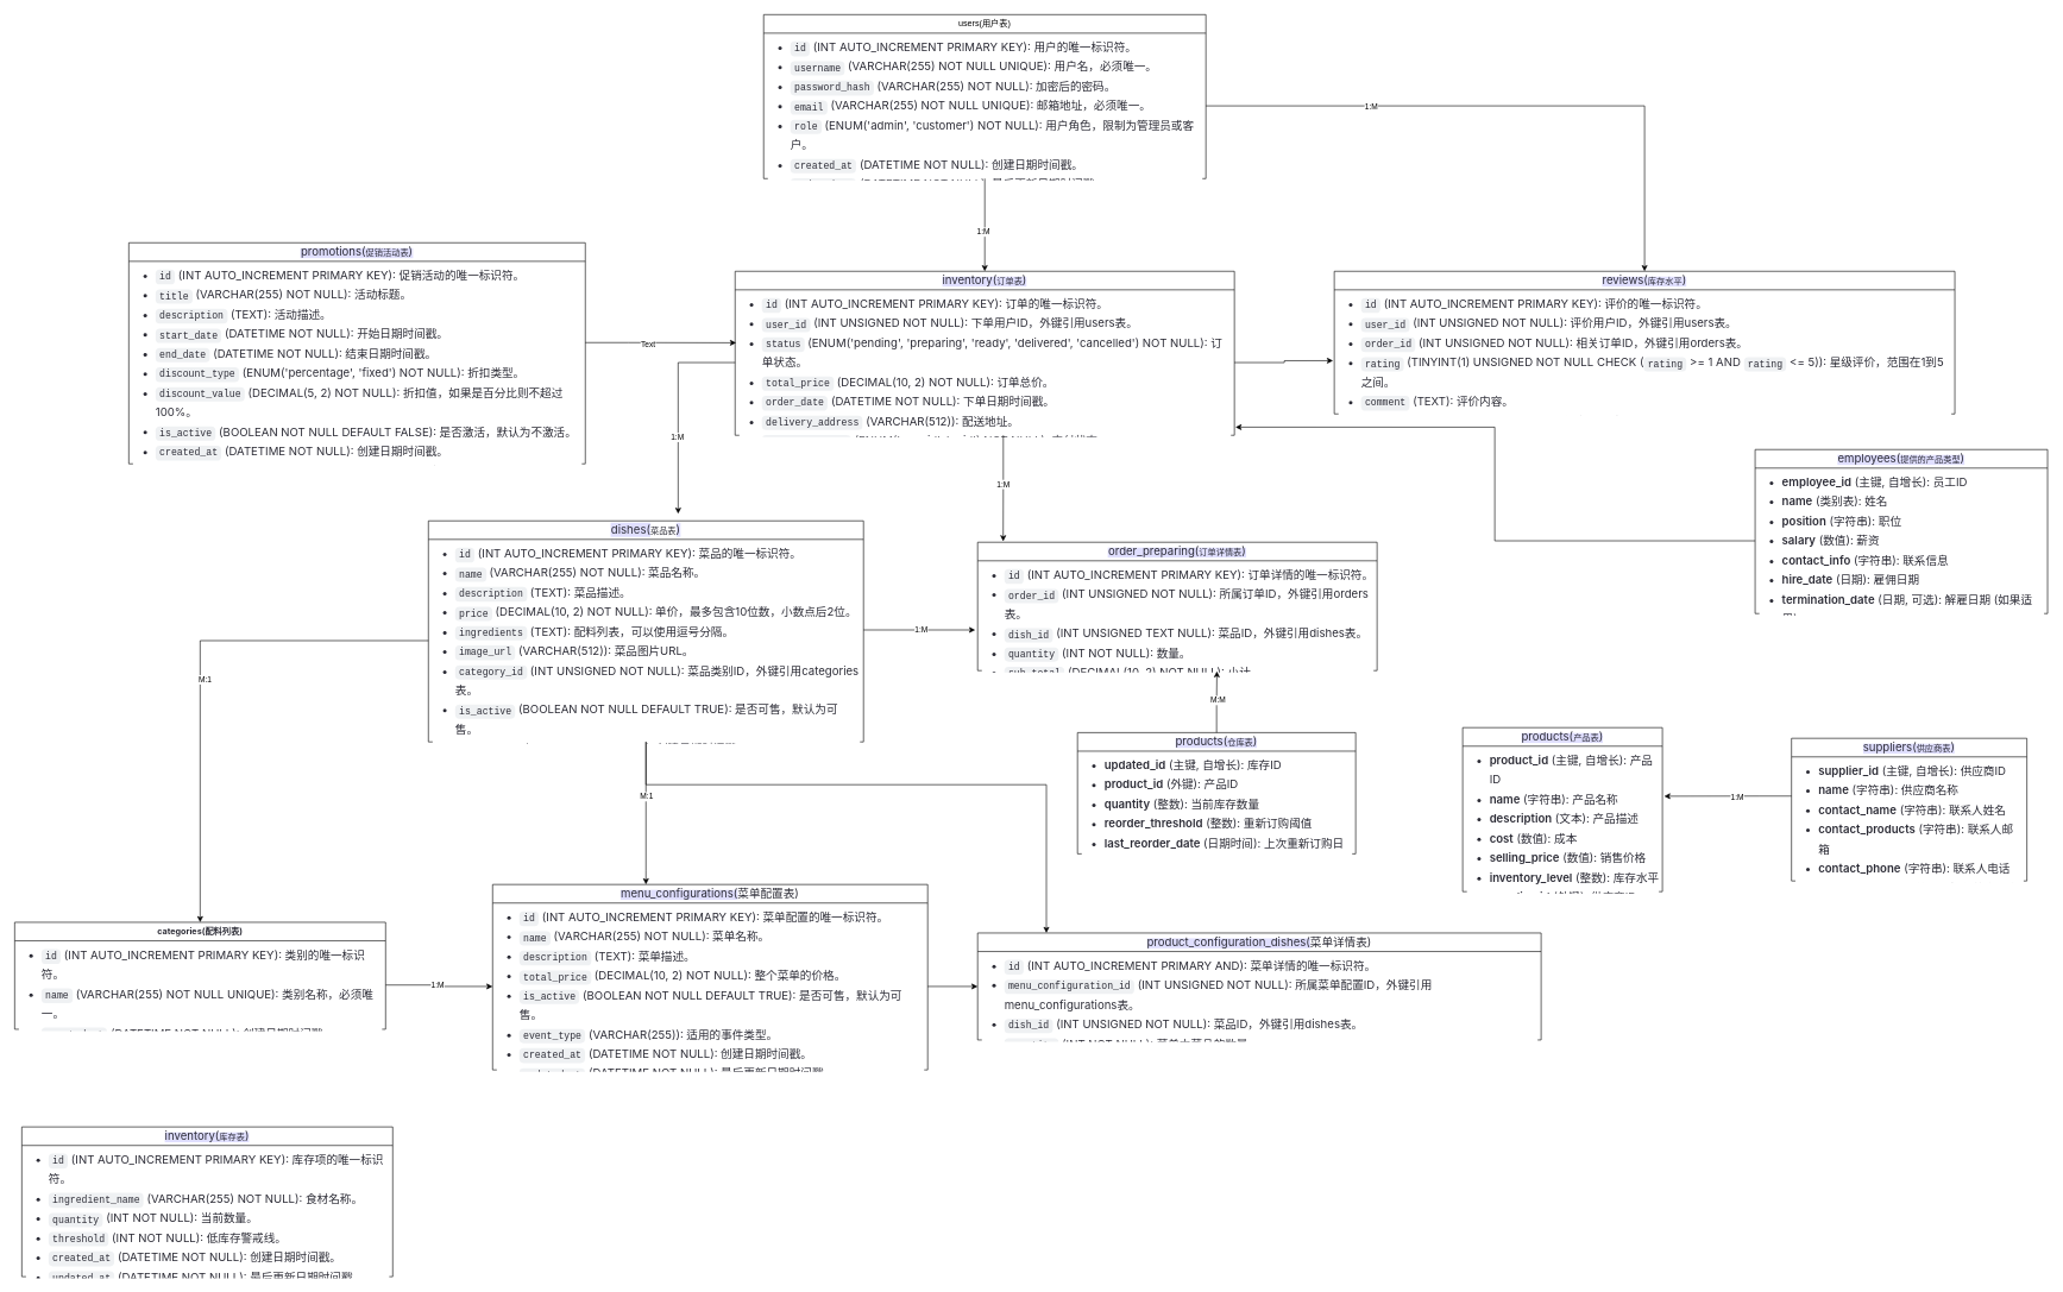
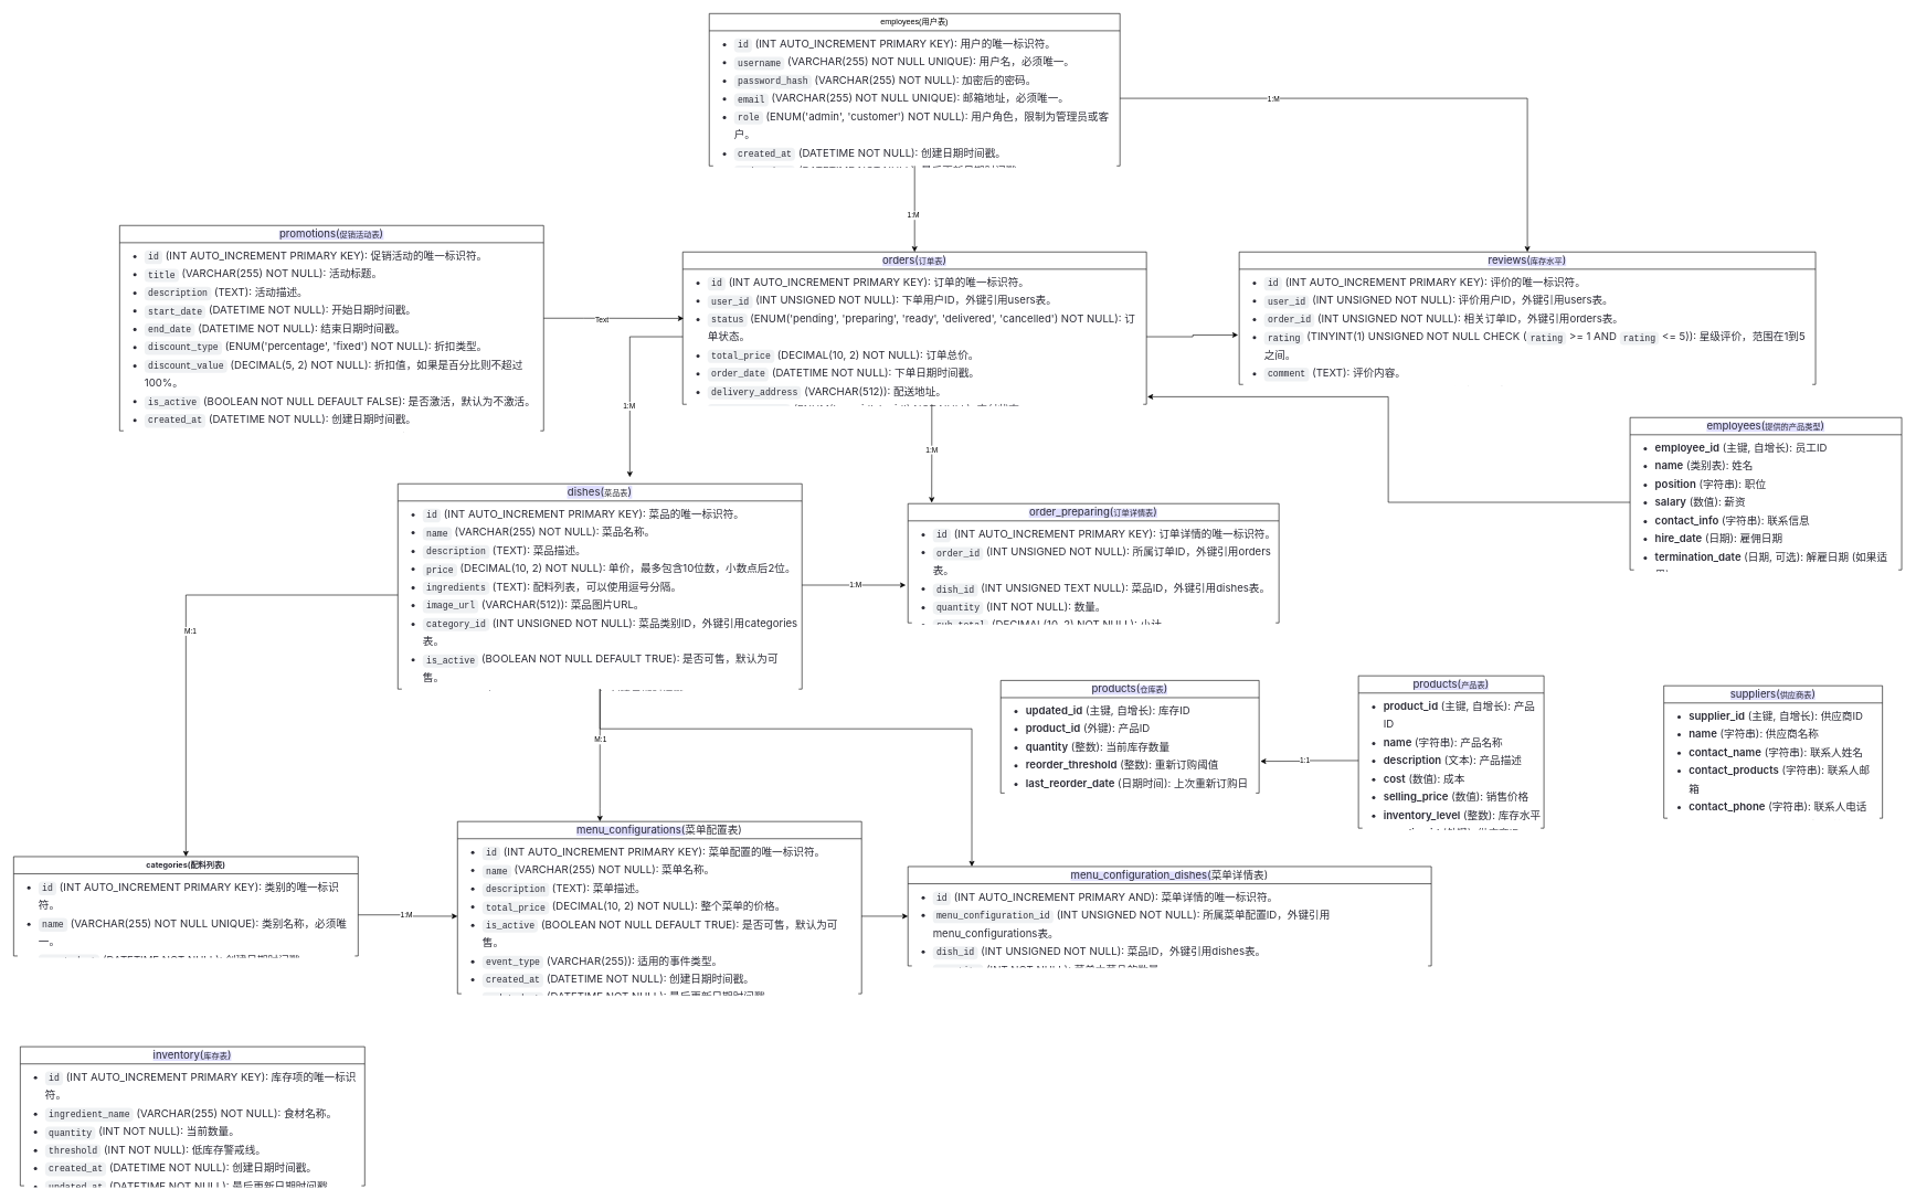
- <mxCell id="2" value="users(用户表)" style="swimlane;fontStyle=0;childLayout=stackLayout;horizontal=1;startSize=26;fillColor=none;horizontalStack=0;resizeParent=1;resizeParentMax=0;resizeLast=0;collapsible=1;marginBottom=0;whiteSpace=wrap;html=1;" parent="1" vertex="1"><mxGeometry x="1070" y="20" width="620" height="230" as="geometry" /></mxCell>
+ <mxCell id="2" value="employees(用户表)" style="swimlane;fontStyle=0;childLayout=stackLayout;horizontal=1;startSize=26;fillColor=none;horizontalStack=0;resizeParent=1;resizeParentMax=0;resizeLast=0;collapsible=1;marginBottom=0;whiteSpace=wrap;html=1;" parent="1" vertex="1"><mxGeometry x="1070" y="20" width="620" height="230" as="geometry" /></mxCell>
- <mxCell id="16" value="&lt;span style=&quot;text-align: left; background-color: rgb(224, 223, 255);&quot;&gt;&lt;font face=&quot;-apple-system, BlinkMacSystemFont, Segoe UI, Noto Sans, Helvetica, Arial, sans-serif, Apple Color Emoji, Segoe UI Emoji&quot; color=&quot;#2c2c36&quot;&gt;&lt;span style=&quot;font-size: 16px;&quot;&gt;inventory(&lt;/span&gt;&lt;/font&gt;&lt;/span&gt;&lt;span style=&quot;text-align: left; background-color: rgb(224, 223, 255);&quot;&gt;&lt;font face=&quot;-apple-system, BlinkMacSystemFont, Segoe UI, Noto Sans, Helvetica, Arial, sans-serif, Apple Color Emoji, Segoe UI Emoji&quot; color=&quot;#2c2c36&quot;&gt;订单表&lt;span style=&quot;font-size: 16px;&quot;&gt;)&lt;/span&gt;&lt;/font&gt;&lt;/span&gt;" style="swimlane;fontStyle=0;childLayout=stackLayout;horizontal=1;startSize=26;fillColor=none;horizontalStack=0;resizeParent=1;resizeParentMax=0;resizeLast=0;collapsible=1;marginBottom=0;whiteSpace=wrap;html=1;" parent="1" vertex="1"><mxGeometry x="1030" y="380" width="700" height="230" as="geometry" /></mxCell>
+ <mxCell id="16" value="&lt;span style=&quot;text-align: left; background-color: rgb(224, 223, 255);&quot;&gt;&lt;font face=&quot;-apple-system, BlinkMacSystemFont, Segoe UI, Noto Sans, Helvetica, Arial, sans-serif, Apple Color Emoji, Segoe UI Emoji&quot; color=&quot;#2c2c36&quot;&gt;&lt;span style=&quot;font-size: 16px;&quot;&gt;orders(&lt;/span&gt;&lt;/font&gt;&lt;/span&gt;&lt;span style=&quot;text-align: left; background-color: rgb(224, 223, 255);&quot;&gt;&lt;font face=&quot;-apple-system, BlinkMacSystemFont, Segoe UI, Noto Sans, Helvetica, Arial, sans-serif, Apple Color Emoji, Segoe UI Emoji&quot; color=&quot;#2c2c36&quot;&gt;订单表&lt;span style=&quot;font-size: 16px;&quot;&gt;)&lt;/span&gt;&lt;/font&gt;&lt;/span&gt;" style="swimlane;fontStyle=0;childLayout=stackLayout;horizontal=1;startSize=26;fillColor=none;horizontalStack=0;resizeParent=1;resizeParentMax=0;resizeLast=0;collapsible=1;marginBottom=0;whiteSpace=wrap;html=1;" parent="1" vertex="1"><mxGeometry x="1030" y="380" width="700" height="230" as="geometry" /></mxCell>
- <mxCell id="56" style="edgeStyle=orthogonalEdgeStyle;rounded=0;orthogonalLoop=1;jettySize=auto;html=1;entryX=0.599;entryY=1.006;entryDx=0;entryDy=0;entryPerimeter=0;" edge="1" parent="1" source="52" target="9"><mxGeometry relative="1" as="geometry" /></mxCell>
- <mxCell id="57" value="M:M" style="edgeLabel;html=1;align=center;verticalAlign=middle;resizable=0;points=[];" vertex="1" connectable="0" parent="56"><mxGeometry x="0.06" y="-1" relative="1" as="geometry"><mxPoint as="offset" /></mxGeometry></mxCell>
- <mxCell id="50" style="edgeStyle=orthogonalEdgeStyle;rounded=0;orthogonalLoop=1;jettySize=auto;html=1;entryX=1.009;entryY=0.344;entryDx=0;entryDy=0;entryPerimeter=0;" edge="1" parent="1" source="47" target="49"><mxGeometry relative="1" as="geometry"><Array as="points"><mxPoint x="2465" y="1116" /><mxPoint x="2465" y="1116" /></Array></mxGeometry></mxCell>
- <mxCell id="51" value="1:M" style="edgeLabel;html=1;align=center;verticalAlign=middle;resizable=0;points=[];" vertex="1" connectable="0" parent="50"><mxGeometry x="-0.133" y="1" relative="1" as="geometry"><mxPoint as="offset" /></mxGeometry></mxCell>
+ <mxCell id="54" style="edgeStyle=orthogonalEdgeStyle;rounded=0;orthogonalLoop=1;jettySize=auto;html=1;entryX=1.005;entryY=0.667;entryDx=0;entryDy=0;entryPerimeter=0;" edge="1" parent="1" source="49" target="53"><mxGeometry relative="1" as="geometry" /></mxCell>
+ <mxCell id="55" value="1:1" style="edgeLabel;html=1;align=center;verticalAlign=middle;resizable=0;points=[];" vertex="1" connectable="0" parent="54"><mxGeometry x="0.105" y="-2" relative="1" as="geometry"><mxPoint as="offset" /></mxGeometry></mxCell>
- <mxCell id="18" value="&lt;div style=&quot;text-align: center;&quot;&gt;&lt;span style=&quot;text-align: left; background-color: rgb(224, 223, 255);&quot;&gt;&lt;font face=&quot;-apple-system, BlinkMacSystemFont, Segoe UI, Noto Sans, Helvetica, Arial, sans-serif, Apple Color Emoji, Segoe UI Emoji&quot; color=&quot;#2c2c36&quot;&gt;&lt;span style=&quot;font-size: 16px;&quot;&gt;product_configuration_dishes(&lt;/span&gt;&lt;/font&gt;&lt;/span&gt;&lt;font style=&quot;background-color: initial;&quot; face=&quot;-apple-system, BlinkMacSystemFont, Segoe UI, Noto Sans, Helvetica, Arial, sans-serif, Apple Color Emoji, Segoe UI Emoji&quot; color=&quot;#2c2c36&quot;&gt;&lt;span style=&quot;font-size: 16px;&quot;&gt;菜单详情表)&lt;/span&gt;&lt;/font&gt;&lt;/div&gt;" style="swimlane;fontStyle=0;childLayout=stackLayout;horizontal=1;startSize=26;fillColor=none;horizontalStack=0;resizeParent=1;resizeParentMax=0;resizeLast=0;collapsible=1;marginBottom=0;whiteSpace=wrap;html=1;" parent="1" vertex="1"><mxGeometry x="1370" y="1308" width="790" height="150" as="geometry" /></mxCell>
+ <mxCell id="18" value="&lt;div style=&quot;text-align: center;&quot;&gt;&lt;span style=&quot;text-align: left; background-color: rgb(224, 223, 255);&quot;&gt;&lt;font face=&quot;-apple-system, BlinkMacSystemFont, Segoe UI, Noto Sans, Helvetica, Arial, sans-serif, Apple Color Emoji, Segoe UI Emoji&quot; color=&quot;#2c2c36&quot;&gt;&lt;span style=&quot;font-size: 16px;&quot;&gt;menu_configuration_dishes(&lt;/span&gt;&lt;/font&gt;&lt;/span&gt;&lt;font style=&quot;background-color: initial;&quot; face=&quot;-apple-system, BlinkMacSystemFont, Segoe UI, Noto Sans, Helvetica, Arial, sans-serif, Apple Color Emoji, Segoe UI Emoji&quot; color=&quot;#2c2c36&quot;&gt;&lt;span style=&quot;font-size: 16px;&quot;&gt;菜单详情表)&lt;/span&gt;&lt;/font&gt;&lt;/div&gt;" style="swimlane;fontStyle=0;childLayout=stackLayout;horizontal=1;startSize=26;fillColor=none;horizontalStack=0;resizeParent=1;resizeParentMax=0;resizeLast=0;collapsible=1;marginBottom=0;whiteSpace=wrap;html=1;" parent="1" vertex="1"><mxGeometry x="1370" y="1308" width="790" height="150" as="geometry" /></mxCell>
